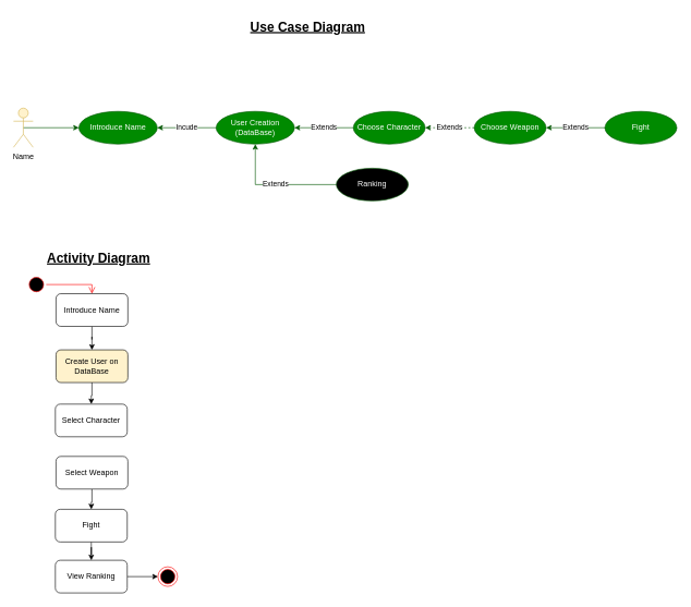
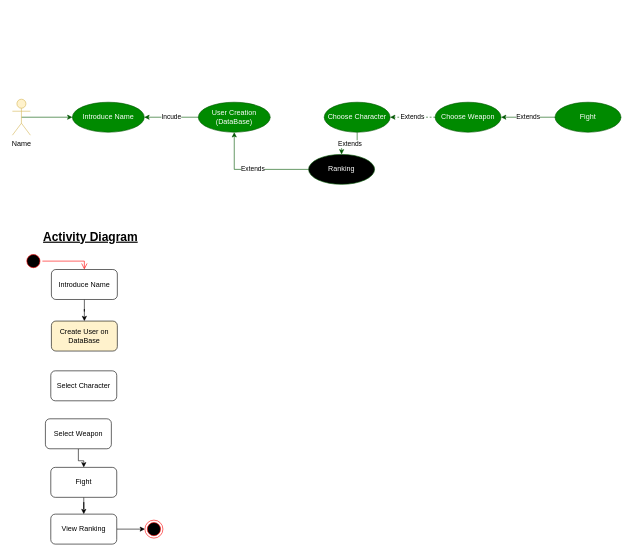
- <mxCell id="30" value="&lt;font style=&quot;font-size: 20px;&quot;&gt;&lt;b&gt;&lt;u&gt;Use Case Diagram&lt;/u&gt;&lt;/b&gt;&lt;/font&gt;" style="text;html=1;align=center;verticalAlign=middle;resizable=0;points=[];autosize=1;strokeColor=none;fillColor=none;" parent="1" vertex="1"><mxGeometry x="370" y="20" width="200" height="40" as="geometry" /></mxCell>
- <mxCell id="9" value="Extends" style="edgeStyle=orthogonalEdgeStyle;rounded=0;orthogonalLoop=1;jettySize=auto;html=1;entryX=1;entryY=0.5;entryDx=0;entryDy=0;fillColor=#008a00;strokeColor=#005700;" parent="1" source="10" target="6" edge="1"><mxGeometry relative="1" as="geometry" /></mxCell>
+ <mxCell id="9" value="Extends" style="edgeStyle=orthogonalEdgeStyle;rounded=0;orthogonalLoop=1;jettySize=auto;html=1;fillColor=#008a00;strokeColor=#005700;" parent="1" source="10" target="12" edge="1"><mxGeometry relative="1" as="geometry" /></mxCell>
- <mxCell id="20" style="edgeStyle=orthogonalEdgeStyle;rounded=0;orthogonalLoop=1;jettySize=auto;html=1;entryX=0.5;entryY=0;entryDx=0;entryDy=0;" edge="1" parent="1" source="21" target="22"><mxGeometry relative="1" as="geometry" /></mxCell>
- <mxCell id="24" value="Select Weapon" style="html=1;whiteSpace=wrap;rounded=1;" parent="1" vertex="1"><mxGeometry x="85" y="698" width="110" height="50" as="geometry" /></mxCell>
+ <mxCell id="24" value="Select Weapon" style="html=1;whiteSpace=wrap;rounded=1;" parent="1" vertex="1"><mxGeometry x="75" y="698" width="110" height="50" as="geometry" /></mxCell>
